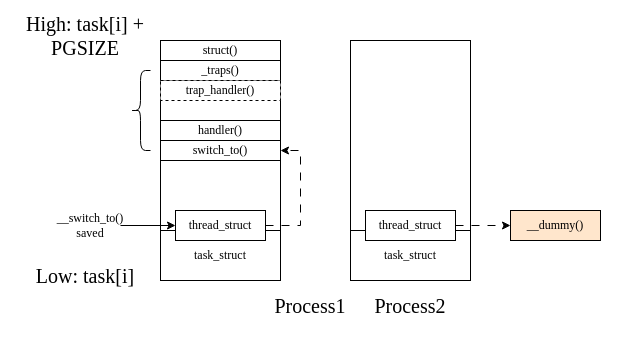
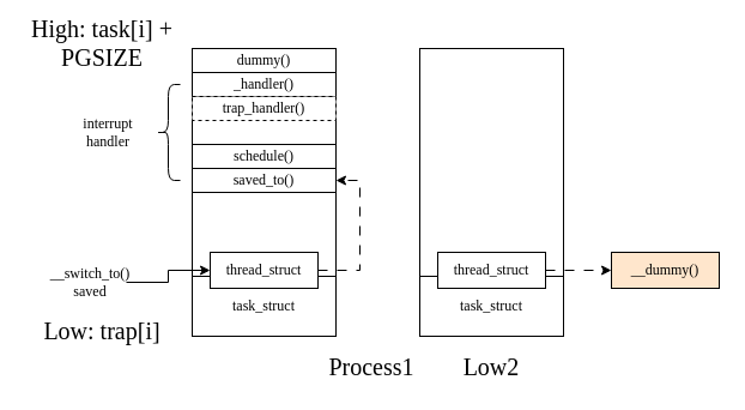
- <mxCell id="6" value="struct()" style="rounded=0;whiteSpace=wrap;html=1;fontFamily=Times New Roman;" vertex="1" parent="1"><mxGeometry x="160" y="40" width="120" height="20" as="geometry" /></mxCell>
+ <mxCell id="6" value="dummy()" style="rounded=0;whiteSpace=wrap;html=1;fontFamily=Times New Roman;" vertex="1" parent="1"><mxGeometry x="160" y="40" width="120" height="20" as="geometry" /></mxCell>
- <mxCell id="10" value="_traps()" style="rounded=0;whiteSpace=wrap;html=1;fontFamily=Times New Roman;" vertex="1" parent="1"><mxGeometry x="160" y="60" width="120" height="20" as="geometry" /></mxCell>
+ <mxCell id="10" value="_handler()" style="rounded=0;whiteSpace=wrap;html=1;fontFamily=Times New Roman;" vertex="1" parent="1"><mxGeometry x="160" y="60" width="120" height="20" as="geometry" /></mxCell>
+ <mxCell id="15" value="interrupt handler" style="text;html=1;align=center;verticalAlign=middle;whiteSpace=wrap;rounded=0;fontFamily=Times New Roman;" vertex="1" parent="1"><mxGeometry x="60" y="95" width="60" height="30" as="geometry" /></mxCell>
- <mxCell id="12" value="handler()" style="rounded=0;whiteSpace=wrap;html=1;fontFamily=Times New Roman;" vertex="1" parent="1"><mxGeometry x="160" y="120" width="120" height="20" as="geometry" /></mxCell>
+ <mxCell id="12" value="schedule()" style="rounded=0;whiteSpace=wrap;html=1;fontFamily=Times New Roman;" vertex="1" parent="1"><mxGeometry x="160" y="120" width="120" height="20" as="geometry" /></mxCell>
- <mxCell id="13" value="switch_to()" style="rounded=0;whiteSpace=wrap;html=1;fontFamily=Times New Roman;" vertex="1" parent="1"><mxGeometry x="160" y="140" width="120" height="20" as="geometry" /></mxCell>
+ <mxCell id="13" value="saved_to()" style="rounded=0;whiteSpace=wrap;html=1;fontFamily=Times New Roman;" vertex="1" parent="1"><mxGeometry x="160" y="140" width="120" height="20" as="geometry" /></mxCell>
- <mxCell id="19" value="__switch_to()&lt;div&gt;saved&lt;/div&gt;" style="text;html=1;align=center;verticalAlign=middle;whiteSpace=wrap;rounded=0;fontFamily=Times New Roman;" vertex="1" parent="1"><mxGeometry x="60" y="210" width="60" height="30" as="geometry" /></mxCell>
+ <mxCell id="19" value="__switch_to()&lt;div&gt;saved&lt;/div&gt;" style="text;html=1;align=center;verticalAlign=middle;whiteSpace=wrap;rounded=0;fontFamily=Times New Roman;" vertex="1" parent="1"><mxGeometry x="45" y="220" width="60" height="30" as="geometry" /></mxCell>
- <mxCell id="8" value="Low: task[i]" style="text;html=1;align=center;verticalAlign=middle;whiteSpace=wrap;rounded=0;fontFamily=Times New Roman;fontSize=20;" vertex="1" parent="1"><mxGeometry x="30" y="260" width="110" height="30" as="geometry" /></mxCell>
+ <mxCell id="8" value="Low: trap[i]" style="text;html=1;align=center;verticalAlign=middle;whiteSpace=wrap;rounded=0;fontFamily=Times New Roman;fontSize=20;" vertex="1" parent="1"><mxGeometry x="30" y="260" width="110" height="30" as="geometry" /></mxCell>
- <mxCell id="4" value="Process2" style="text;html=1;align=center;verticalAlign=middle;whiteSpace=wrap;rounded=0;fontFamily=Times New Roman;fontSize=20;" vertex="1" parent="1"><mxGeometry x="380" y="290" width="60" height="30" as="geometry" /></mxCell>
+ <mxCell id="4" value="Low2" style="text;html=1;align=center;verticalAlign=middle;whiteSpace=wrap;rounded=0;fontFamily=Times New Roman;fontSize=20;" vertex="1" parent="1"><mxGeometry x="380" y="290" width="60" height="30" as="geometry" /></mxCell>
